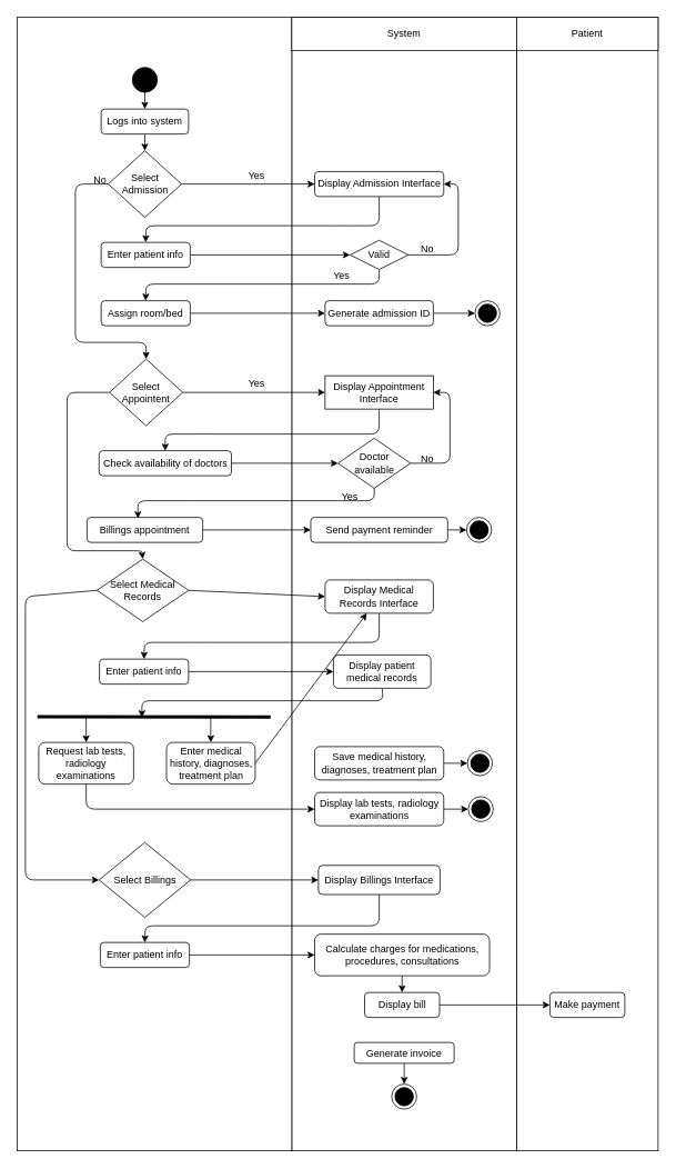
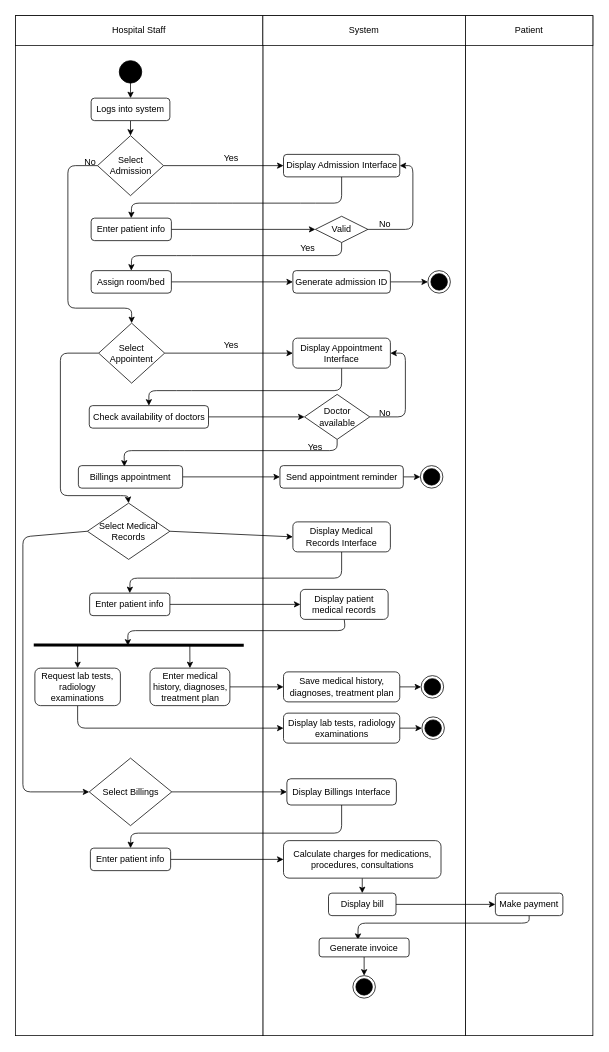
+ <mxCell id="9" value="Hospital Staff" style="rounded=0;whiteSpace=wrap;html=1;fillColor=#FFFFFF;" vertex="1" parent="1"><mxGeometry x="20" y="20" width="330" height="40" as="geometry" /></mxCell>
- <mxCell id="36" value="Display Appointment Interface" style="whiteSpace=wrap;html=1;fillColor=#FFFFFF;rounded=0;" vertex="1" parent="1"><mxGeometry x="390" y="450" width="130" height="40" as="geometry" /></mxCell>
+ <mxCell id="36" value="Display Appointment Interface" style="rounded=1;whiteSpace=wrap;html=1;fillColor=#FFFFFF;" vertex="1" parent="1"><mxGeometry x="390" y="450" width="130" height="40" as="geometry" /></mxCell>
- <mxCell id="46" value="Send payment reminder" style="rounded=1;whiteSpace=wrap;html=1;fillColor=#FFFFFF;" vertex="1" parent="1"><mxGeometry x="372.75" y="620" width="164.5" height="30" as="geometry" /></mxCell>
+ <mxCell id="46" value="Send appointment reminder" style="rounded=1;whiteSpace=wrap;html=1;fillColor=#FFFFFF;" vertex="1" parent="1"><mxGeometry x="372.75" y="620" width="164.5" height="30" as="geometry" /></mxCell>
- <mxCell id="56" style="edgeStyle=none;html=1;exitX=1;exitY=0.5;exitDx=0;exitDy=0;labelBackgroundColor=#000000;strokeWidth=1;" edge="1" parent="1" source="57" target="51"><mxGeometry relative="1" as="geometry" /></mxCell>
+ <mxCell id="56" style="edgeStyle=none;html=1;exitX=1;exitY=0.5;exitDx=0;exitDy=0;entryX=0;entryY=0.5;entryDx=0;entryDy=0;labelBackgroundColor=#000000;strokeWidth=1;" edge="1" parent="1" source="57" target="59"><mxGeometry relative="1" as="geometry" /></mxCell>
+ <mxCell id="77" style="edgeStyle=none;html=1;exitX=0.5;exitY=1;exitDx=0;exitDy=0;entryX=0.431;entryY=0.093;entryDx=0;entryDy=0;entryPerimeter=0;labelBackgroundColor=#000000;strokeWidth=1;" edge="1" parent="1" source="78" target="80"><mxGeometry relative="1" as="geometry"><Array as="points"><mxPoint x="705" y="1230" /><mxPoint x="477" y="1230" /></Array></mxGeometry></mxCell>
